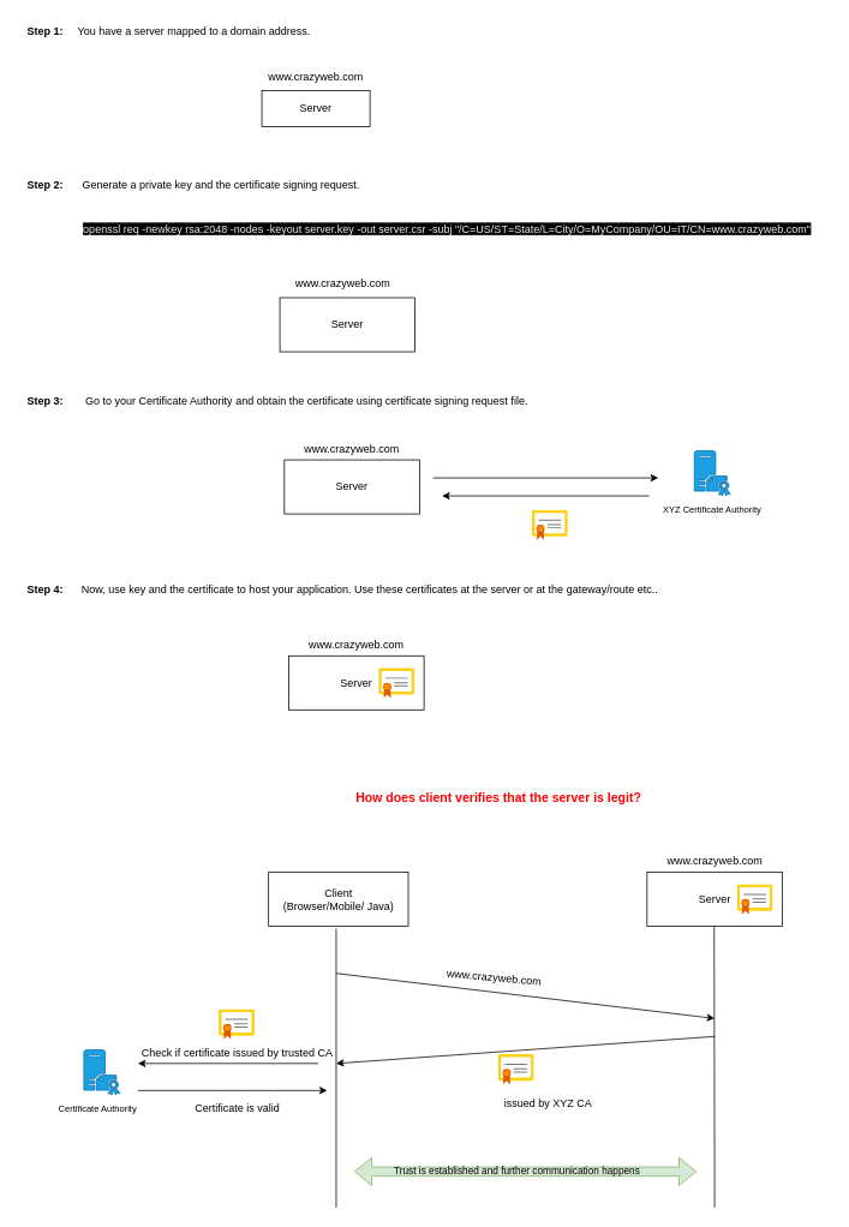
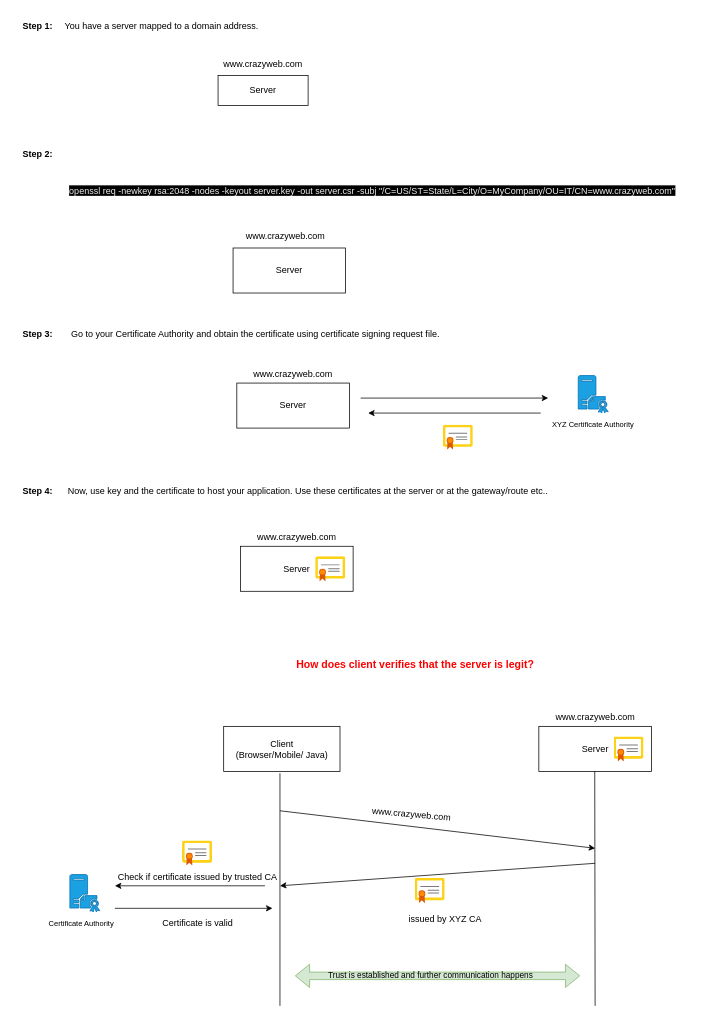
- <mxCell id="9" value="Generate a private key and the certificate signing request." style="text;html=1;align=center;verticalAlign=middle;whiteSpace=wrap;rounded=0;" vertex="1" parent="1"><mxGeometry x="80" y="190" width="330" height="30" as="geometry" /></mxCell>
- <mxCell id="57" value="issued by XYZ CA" style="text;html=1;align=center;verticalAlign=middle;whiteSpace=wrap;rounded=0;" vertex="1" parent="1"><mxGeometry x="552.5" y="1210" width="110" height="30" as="geometry" /></mxCell>
+ <mxCell id="57" value="issued by XYZ CA" style="text;html=1;align=center;verticalAlign=middle;whiteSpace=wrap;rounded=0;" vertex="1" parent="1"><mxGeometry x="537.5" y="1210" width="110" height="30" as="geometry" /></mxCell>
